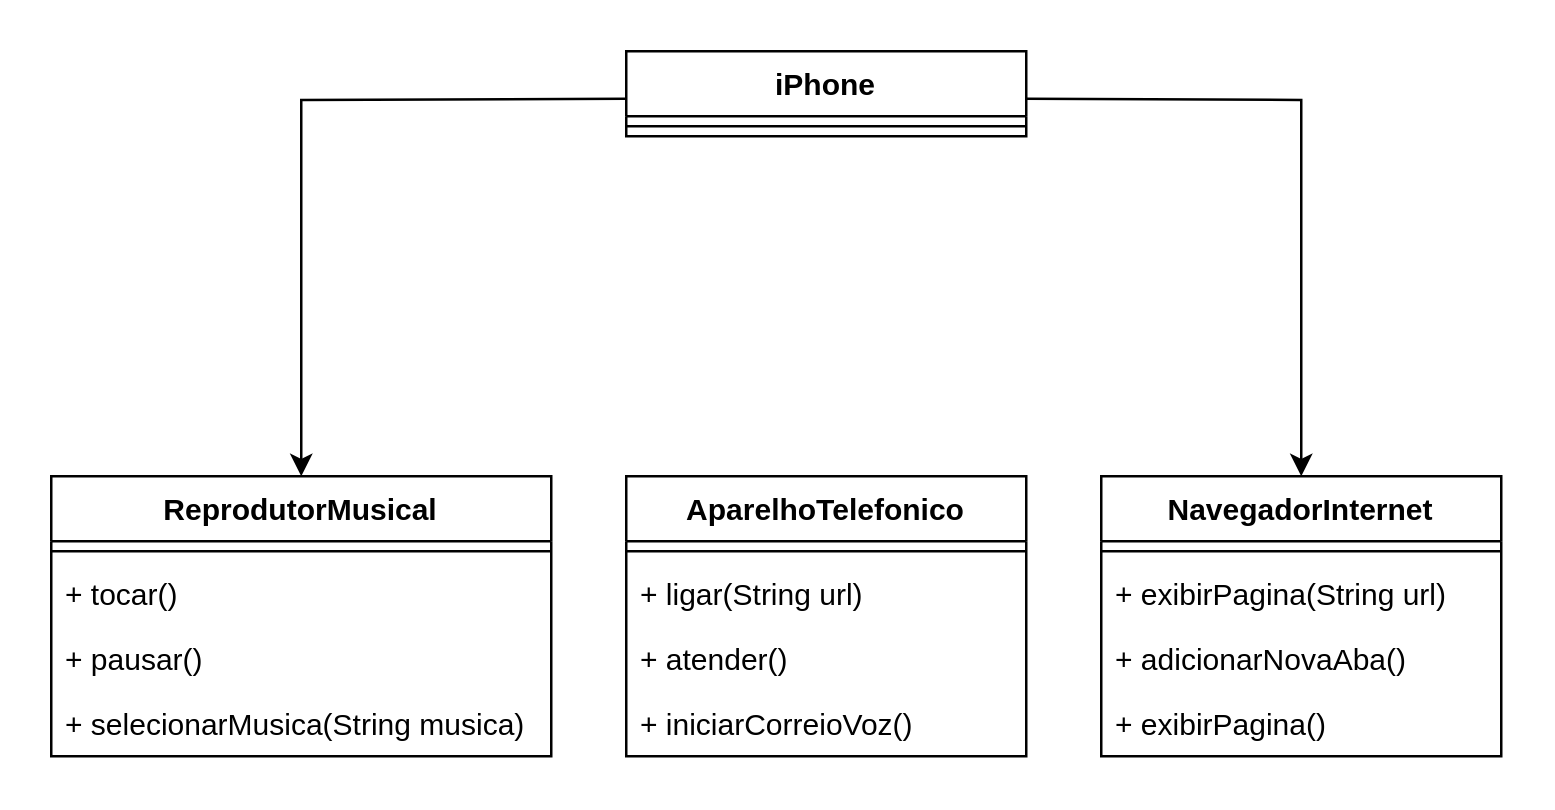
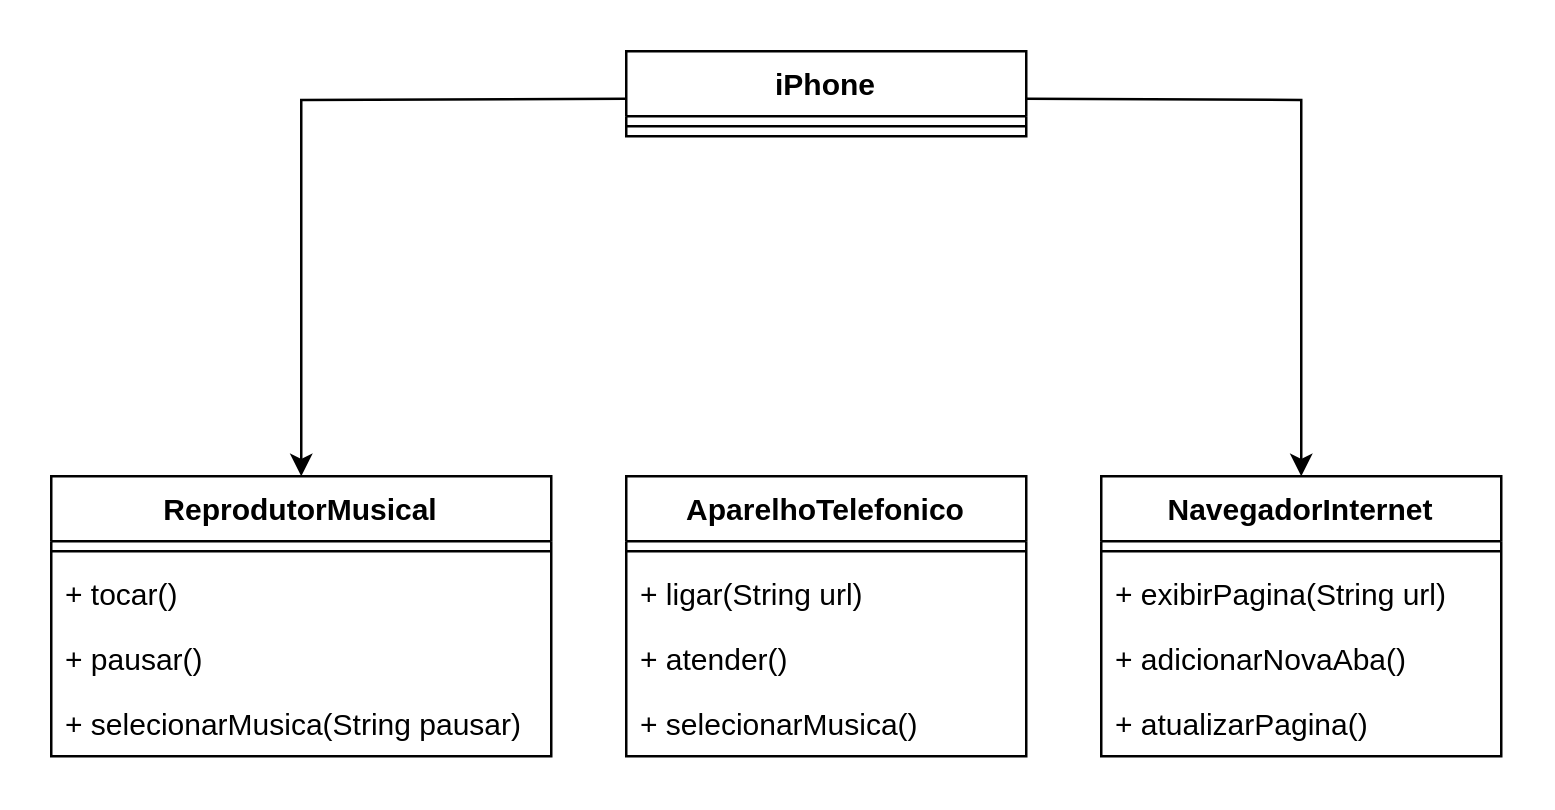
- <mxCell id="18" value="+ iniciarCorreioVoz()" style="text;strokeColor=none;fillColor=none;align=left;verticalAlign=top;spacingLeft=4;spacingRight=4;overflow=hidden;rotatable=0;points=[[0,0.5],[1,0.5]];portConstraint=eastwest;whiteSpace=wrap;html=1;" vertex="1" parent="14"><mxGeometry y="86" width="160" height="26" as="geometry" /></mxCell>
+ <mxCell id="18" value="+ selecionarMusica()" style="text;strokeColor=none;fillColor=none;align=left;verticalAlign=top;spacingLeft=4;spacingRight=4;overflow=hidden;rotatable=0;points=[[0,0.5],[1,0.5]];portConstraint=eastwest;whiteSpace=wrap;html=1;" vertex="1" parent="14"><mxGeometry y="86" width="160" height="26" as="geometry" /></mxCell>
- <mxCell id="13" value="+ exibirPagina()" style="text;strokeColor=none;fillColor=none;align=left;verticalAlign=top;spacingLeft=4;spacingRight=4;overflow=hidden;rotatable=0;points=[[0,0.5],[1,0.5]];portConstraint=eastwest;whiteSpace=wrap;html=1;" vertex="1" parent="9"><mxGeometry y="86" width="160" height="26" as="geometry" /></mxCell>
+ <mxCell id="13" value="+ atualizarPagina()" style="text;strokeColor=none;fillColor=none;align=left;verticalAlign=top;spacingLeft=4;spacingRight=4;overflow=hidden;rotatable=0;points=[[0,0.5],[1,0.5]];portConstraint=eastwest;whiteSpace=wrap;html=1;" vertex="1" parent="9"><mxGeometry y="86" width="160" height="26" as="geometry" /></mxCell>
- <mxCell id="8" value="+ selecionarMusica(String musica)" style="text;strokeColor=none;fillColor=none;align=left;verticalAlign=top;spacingLeft=4;spacingRight=4;overflow=hidden;rotatable=0;points=[[0,0.5],[1,0.5]];portConstraint=eastwest;whiteSpace=wrap;html=1;" vertex="1" parent="4"><mxGeometry y="86" width="200" height="26" as="geometry" /></mxCell>
+ <mxCell id="8" value="+ selecionarMusica(String pausar)" style="text;strokeColor=none;fillColor=none;align=left;verticalAlign=top;spacingLeft=4;spacingRight=4;overflow=hidden;rotatable=0;points=[[0,0.5],[1,0.5]];portConstraint=eastwest;whiteSpace=wrap;html=1;" vertex="1" parent="4"><mxGeometry y="86" width="200" height="26" as="geometry" /></mxCell>
